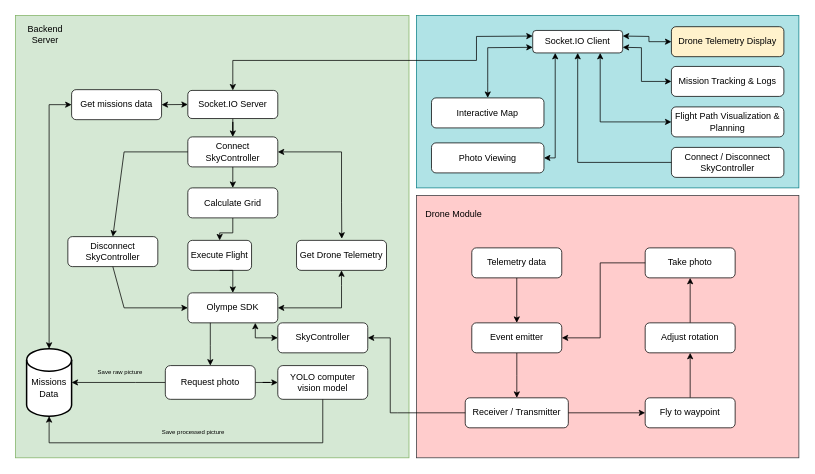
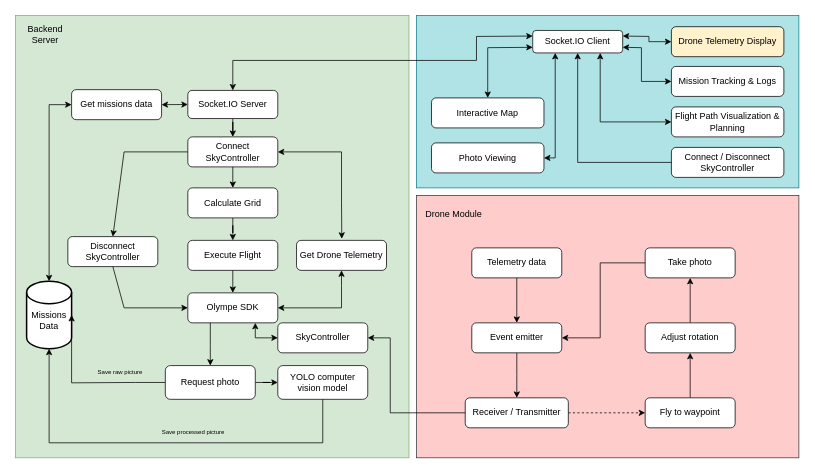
- <mxCell id="23" value="Execute Flight" style="rounded=1;whiteSpace=wrap;html=1;strokeColor=default;align=center;verticalAlign=middle;fontFamily=Helvetica;fontSize=12;fontColor=default;fillColor=default;" vertex="1" parent="1"><mxGeometry x="250" y="320" width="85" height="40" as="geometry" /></mxCell>
+ <mxCell id="23" value="Execute Flight" style="rounded=1;whiteSpace=wrap;html=1;strokeColor=default;align=center;verticalAlign=middle;fontFamily=Helvetica;fontSize=12;fontColor=default;fillColor=default;" vertex="1" parent="1"><mxGeometry x="250" y="320" width="120" height="40" as="geometry" /></mxCell>
- <mxCell id="17" value="&lt;div&gt;&lt;br&gt;&lt;/div&gt;&lt;div&gt;Missions Data&lt;/div&gt;" style="strokeWidth=2;html=1;shape=mxgraph.flowchart.database;whiteSpace=wrap;rounded=0;strokeColor=default;align=center;verticalAlign=middle;fontFamily=Helvetica;fontSize=12;fontColor=default;fillColor=default;" vertex="1" parent="1"><mxGeometry x="35" y="464.5" width="60" height="90" as="geometry" /></mxCell>
+ <mxCell id="17" value="&lt;div&gt;&lt;br&gt;&lt;/div&gt;&lt;div&gt;Missions Data&lt;/div&gt;" style="strokeWidth=2;html=1;shape=mxgraph.flowchart.database;whiteSpace=wrap;rounded=0;strokeColor=default;align=center;verticalAlign=middle;fontFamily=Helvetica;fontSize=12;fontColor=default;fillColor=default;" vertex="1" parent="1"><mxGeometry x="35" y="374.5" width="60" height="90" as="geometry" /></mxCell>
- <mxCell id="61" value="" style="endArrow=classic;html=1;rounded=0;exitX=1;exitY=0.5;exitDx=0;exitDy=0;entryX=0;entryY=0.5;entryDx=0;entryDy=0;" edge="1" parent="1" source="48" target="26"><mxGeometry width="50" height="50" relative="1" as="geometry"><mxPoint x="710" y="430" as="sourcePoint" /><mxPoint x="760" y="380" as="targetPoint" /></mxGeometry></mxCell>
+ <mxCell id="61" value="" style="endArrow=classic;html=1;rounded=0;exitX=1;exitY=0.5;exitDx=0;exitDy=0;entryX=0;entryY=0.5;entryDx=0;entryDy=0;dashed=1;" edge="1" parent="1" source="48" target="26"><mxGeometry width="50" height="50" relative="1" as="geometry"><mxPoint x="710" y="430" as="sourcePoint" /><mxPoint x="760" y="380" as="targetPoint" /></mxGeometry></mxCell>
